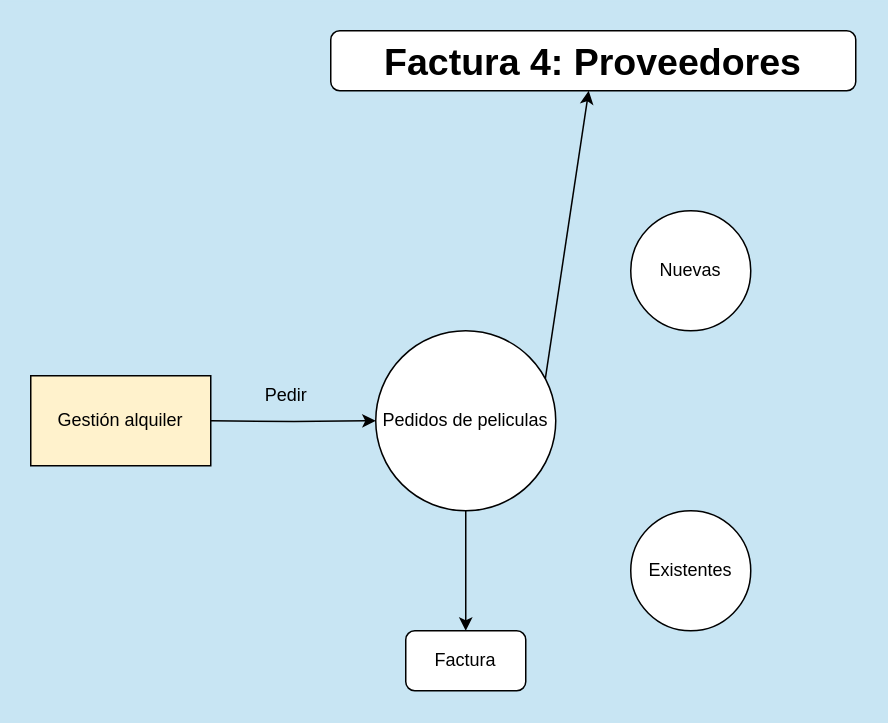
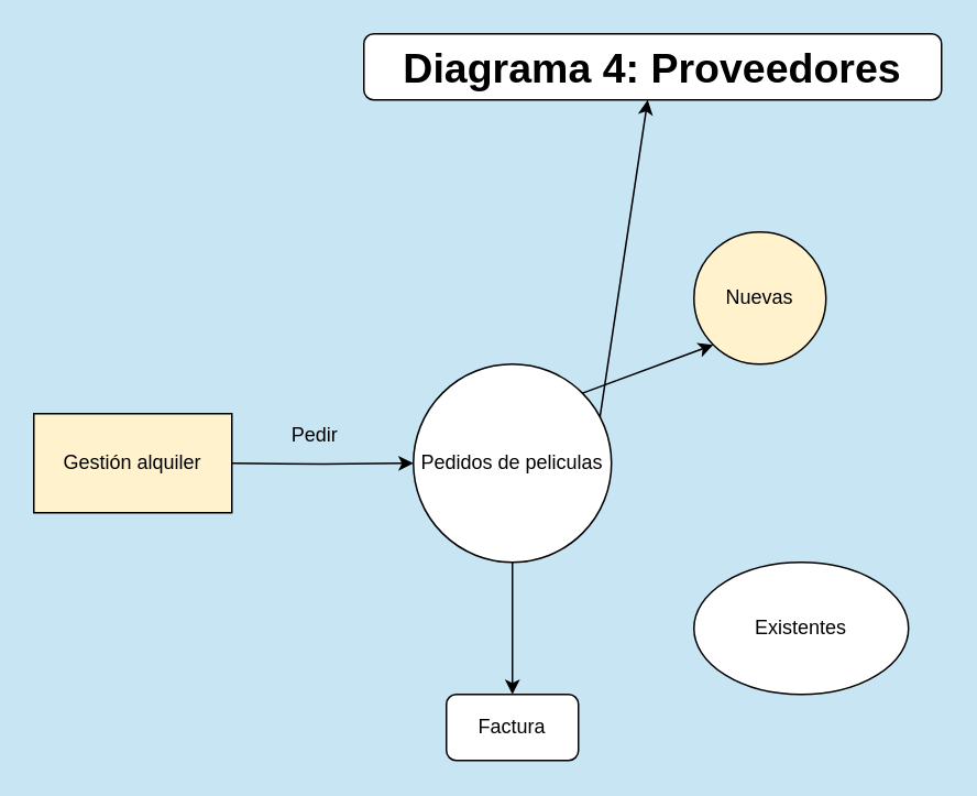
- <mxCell id="3" value="&lt;b&gt;&lt;font style=&quot;font-size: 25px;&quot;&gt;Factura 4: Proveedores&lt;br&gt;&lt;/font&gt;&lt;/b&gt;" style="rounded=1;whiteSpace=wrap;html=1;" parent="1" vertex="1"><mxGeometry x="220" y="20" width="350" height="40" as="geometry" /></mxCell>
+ <mxCell id="3" value="&lt;b&gt;&lt;font style=&quot;font-size: 25px;&quot;&gt;Diagrama 4: Proveedores&lt;br&gt;&lt;/font&gt;&lt;/b&gt;" style="rounded=1;whiteSpace=wrap;html=1;" parent="1" vertex="1"><mxGeometry x="220" y="20" width="350" height="40" as="geometry" /></mxCell>
- <mxCell id="8" value="Nuevas" style="ellipse;whiteSpace=wrap;html=1;aspect=fixed;" parent="1" vertex="1"><mxGeometry x="420" y="140" width="80" height="80" as="geometry" /></mxCell>
+ <mxCell id="8" value="Nuevas" style="ellipse;whiteSpace=wrap;html=1;aspect=fixed;fillColor=#fff2cc;" parent="1" vertex="1"><mxGeometry x="420" y="140" width="80" height="80" as="geometry" /></mxCell>
+ <mxCell id="5" style="rounded=0;orthogonalLoop=1;jettySize=auto;html=1;exitX=1;exitY=0;exitDx=0;exitDy=0;entryX=0;entryY=1;entryDx=0;entryDy=0;" parent="1" source="7" target="8" edge="1"><mxGeometry relative="1" as="geometry" /></mxCell>
- <mxCell id="9" value="Existentes" style="ellipse;whiteSpace=wrap;html=1;aspect=fixed;" parent="1" vertex="1"><mxGeometry x="420" y="340" width="80" height="80" as="geometry" /></mxCell>
+ <mxCell id="9" value="Existentes" style="ellipse;whiteSpace=wrap;html=1;aspect=fixed;" parent="1" vertex="1"><mxGeometry x="420" y="340" width="130" height="80" as="geometry" /></mxCell>
